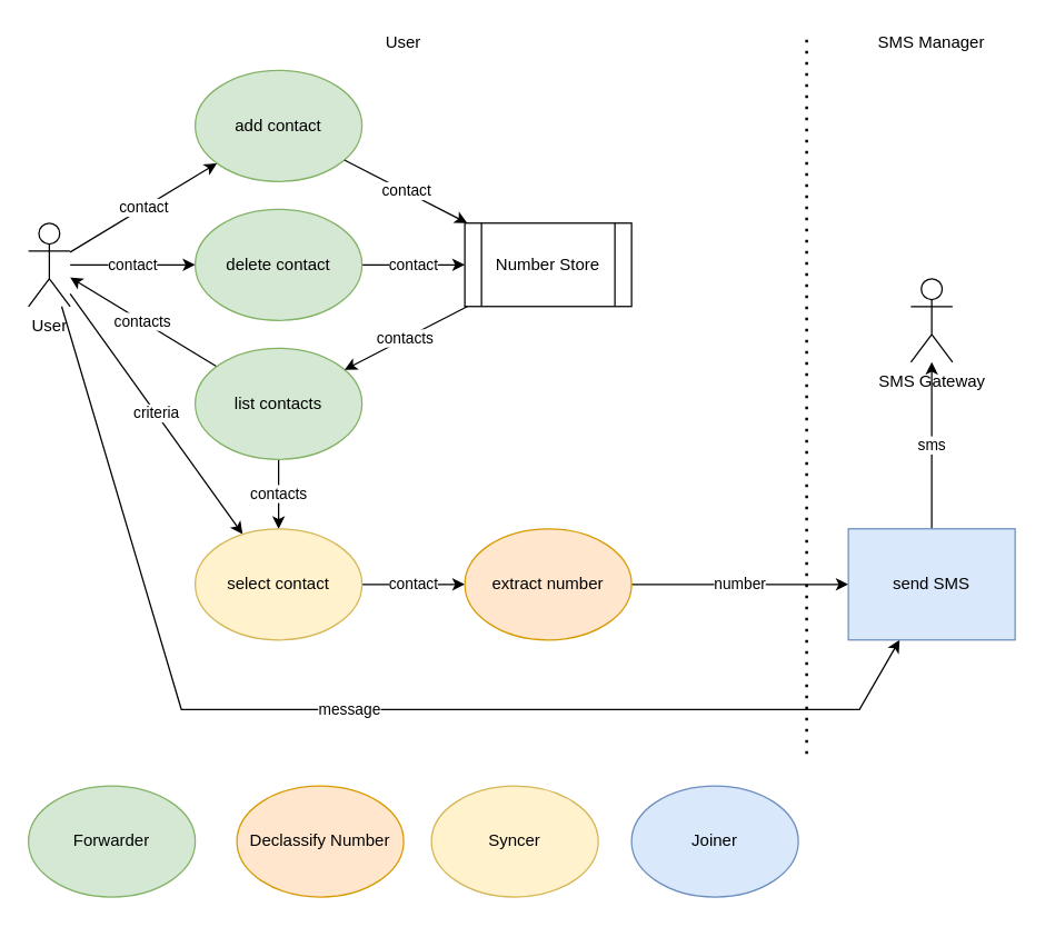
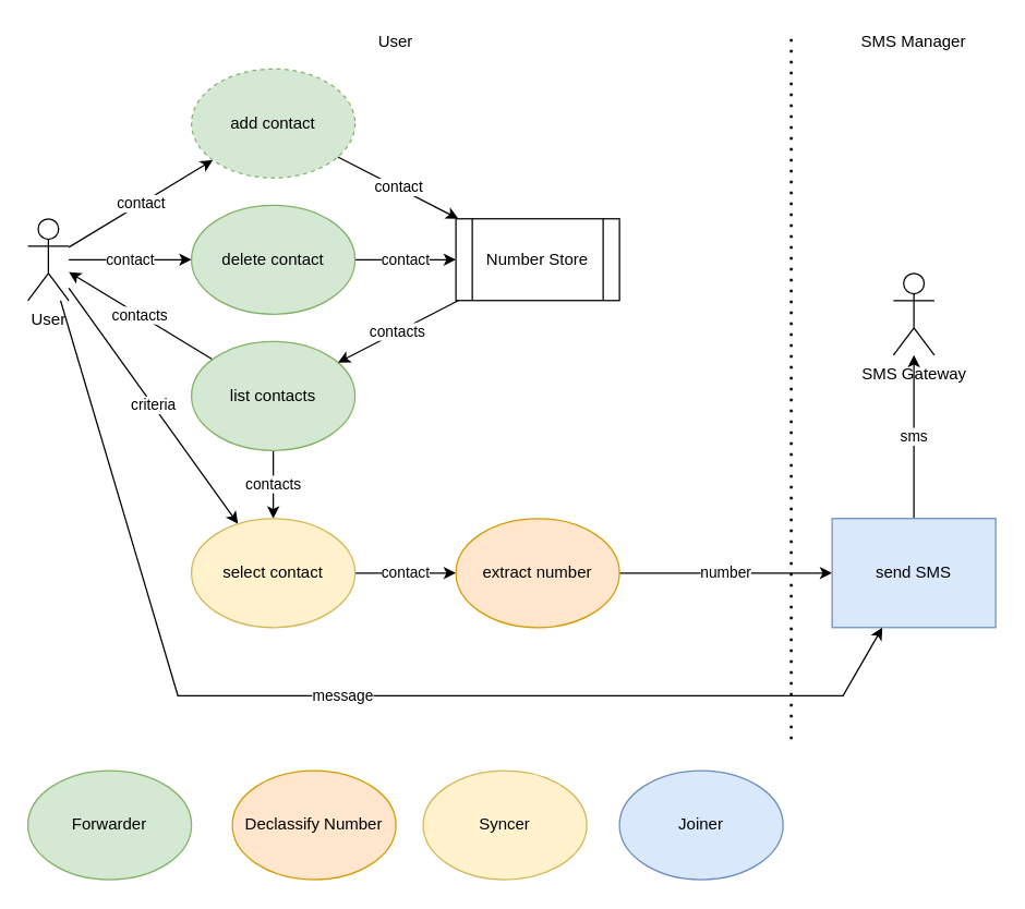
- <mxCell id="7" value="add contact" style="ellipse;whiteSpace=wrap;html=1;fillColor=#d5e8d4;strokeColor=#82b366;" vertex="1" parent="1"><mxGeometry x="140" y="50" width="120" height="80" as="geometry" /></mxCell>
+ <mxCell id="7" value="add contact" style="ellipse;whiteSpace=wrap;html=1;fillColor=#d5e8d4;strokeColor=#82b366;dashed=1;" vertex="1" parent="1"><mxGeometry x="140" y="50" width="120" height="80" as="geometry" /></mxCell>
